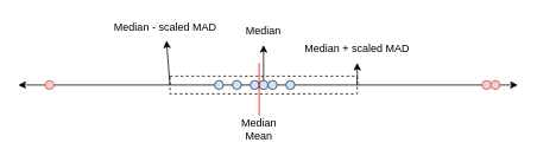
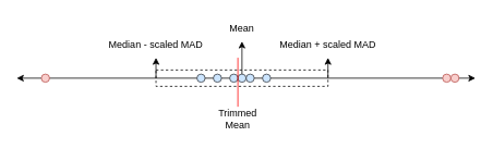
- <mxCell id="19" value="Median - scaled MAD" style="text;html=1;strokeColor=none;fillColor=none;align=center;verticalAlign=middle;whiteSpace=wrap;rounded=0;" vertex="1" parent="1"><mxGeometry x="120" y="15" width="130" height="30" as="geometry" /></mxCell>
+ <mxCell id="19" value="Median - scaled MAD" style="text;html=1;strokeColor=none;fillColor=none;align=center;verticalAlign=middle;whiteSpace=wrap;rounded=0;" vertex="1" parent="1"><mxGeometry x="125" y="40" width="130" height="30" as="geometry" /></mxCell>
- <mxCell id="14" value="Median" style="text;html=1;strokeColor=none;fillColor=none;align=center;verticalAlign=middle;whiteSpace=wrap;rounded=0;" vertex="1" parent="1"><mxGeometry x="265" y="20" width="60" height="30" as="geometry" /></mxCell>
+ <mxCell id="14" value="Mean" style="text;html=1;strokeColor=none;fillColor=none;align=center;verticalAlign=middle;whiteSpace=wrap;rounded=0;" vertex="1" parent="1"><mxGeometry x="265" y="20" width="60" height="30" as="geometry" /></mxCell>
- <mxCell id="16" value="Median Mean" style="text;html=1;strokeColor=none;fillColor=none;align=center;verticalAlign=middle;whiteSpace=wrap;rounded=0;" vertex="1" parent="1"><mxGeometry x="260" y="130" width="60" height="30" as="geometry" /></mxCell>
+ <mxCell id="16" value="Trimmed Mean" style="text;html=1;strokeColor=none;fillColor=none;align=center;verticalAlign=middle;whiteSpace=wrap;rounded=0;" vertex="1" parent="1"><mxGeometry x="260" y="130" width="60" height="30" as="geometry" /></mxCell>
